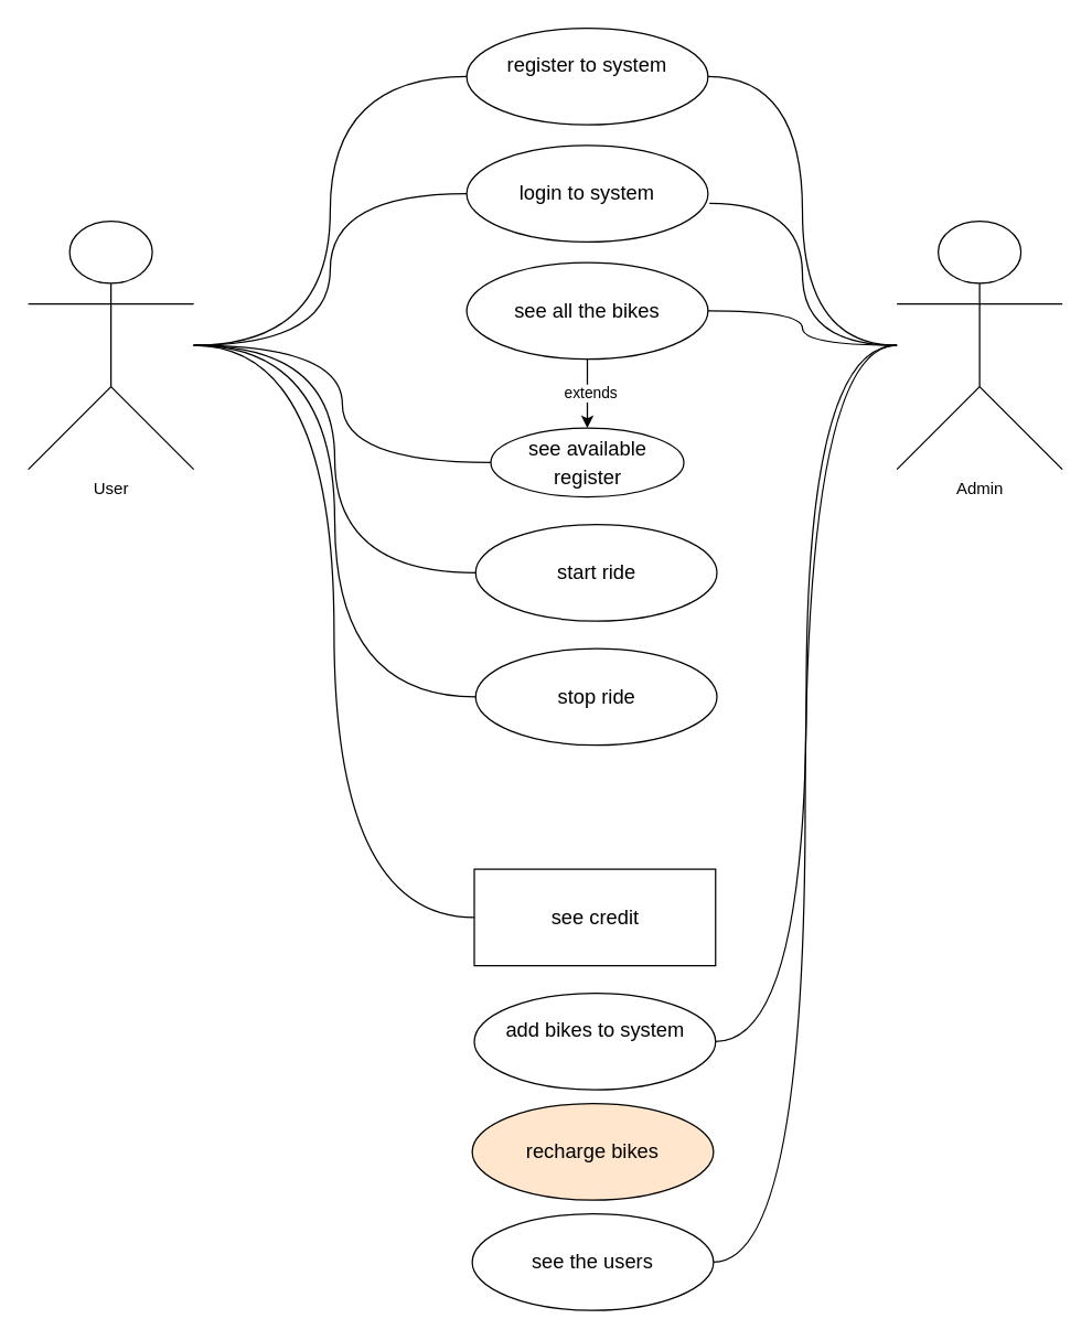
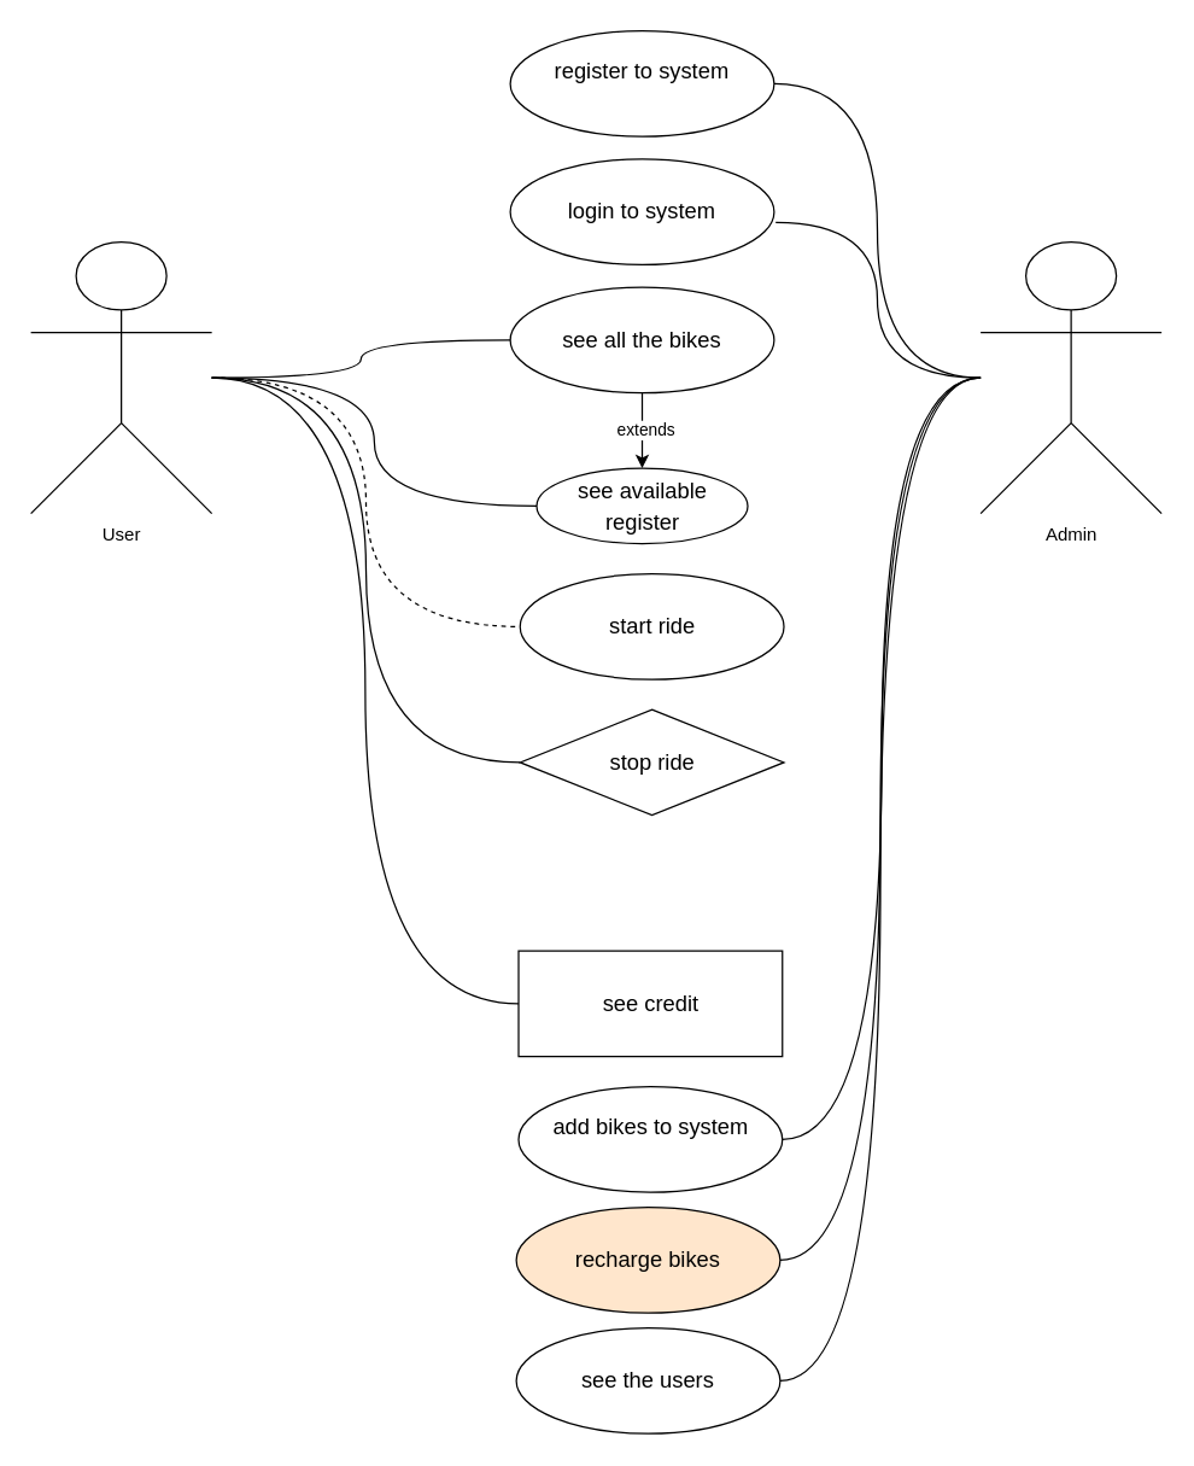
- <mxCell id="2" style="edgeStyle=orthogonalEdgeStyle;rounded=0;orthogonalLoop=1;jettySize=auto;html=1;entryX=0;entryY=0.5;entryDx=0;entryDy=0;endArrow=none;endFill=0;curved=1;" parent="1" source="8" target="14" edge="1"><mxGeometry relative="1" as="geometry" /></mxCell>
- <mxCell id="3" style="edgeStyle=orthogonalEdgeStyle;rounded=0;orthogonalLoop=1;jettySize=auto;html=1;entryX=0;entryY=0.5;entryDx=0;entryDy=0;endArrow=none;endFill=0;curved=1;" parent="1" source="8" target="15" edge="1"><mxGeometry relative="1" as="geometry" /></mxCell>
+ <mxCell id="3" style="edgeStyle=orthogonalEdgeStyle;rounded=0;orthogonalLoop=1;jettySize=auto;html=1;endArrow=none;endFill=0;curved=1;" parent="1" source="8" target="18" edge="1"><mxGeometry relative="1" as="geometry" /></mxCell>
- <mxCell id="10" style="edgeStyle=orthogonalEdgeStyle;rounded=0;orthogonalLoop=1;jettySize=auto;html=1;curved=1;endArrow=none;endFill=0;" parent="1" source="13" target="18" edge="1"><mxGeometry relative="1" as="geometry" /></mxCell>
+ <mxCell id="10" style="edgeStyle=orthogonalEdgeStyle;rounded=0;orthogonalLoop=1;jettySize=auto;html=1;entryX=1;entryY=0.5;entryDx=0;entryDy=0;curved=1;endArrow=none;endFill=0;" parent="1" source="13" target="21" edge="1"><mxGeometry relative="1" as="geometry" /></mxCell>
- <mxCell id="5" style="edgeStyle=orthogonalEdgeStyle;rounded=0;orthogonalLoop=1;jettySize=auto;html=1;entryX=0;entryY=0.5;entryDx=0;entryDy=0;endArrow=none;endFill=0;curved=1;" parent="1" source="8" target="23" edge="1"><mxGeometry relative="1" as="geometry" /></mxCell>
+ <mxCell id="5" style="edgeStyle=orthogonalEdgeStyle;rounded=0;orthogonalLoop=1;jettySize=auto;html=1;entryX=0;entryY=0.5;entryDx=0;entryDy=0;endArrow=none;endFill=0;curved=1;dashed=1;" parent="1" source="8" target="23" edge="1"><mxGeometry relative="1" as="geometry" /></mxCell>
- <mxCell id="24" value="&lt;span style=&quot;font-size: 14.667px; white-space-collapse: preserve;&quot; id=&quot;docs-internal-guid-56142e82-7fff-e0bf-c8f7-7ab0e00c2423&quot;&gt;&lt;p style=&quot;line-height:1.38;margin-top:0pt;margin-bottom:0pt;&quot; dir=&quot;ltr&quot;&gt;&lt;font face=&quot;Arial, sans-serif&quot;&gt;stop ride&lt;/font&gt;&lt;/p&gt;&lt;/span&gt;" style="ellipse;whiteSpace=wrap;html=1;" parent="1" vertex="1"><mxGeometry x="344.5" y="470" width="175" height="70" as="geometry" /></mxCell>
+ <mxCell id="24" value="&lt;span style=&quot;font-size: 14.667px; white-space-collapse: preserve;&quot; id=&quot;docs-internal-guid-56142e82-7fff-e0bf-c8f7-7ab0e00c2423&quot;&gt;&lt;p style=&quot;line-height:1.38;margin-top:0pt;margin-bottom:0pt;&quot; dir=&quot;ltr&quot;&gt;&lt;font face=&quot;Arial, sans-serif&quot;&gt;stop ride&lt;/font&gt;&lt;/p&gt;&lt;/span&gt;" style="rhombus;whiteSpace=wrap;html=1;" parent="1" vertex="1"><mxGeometry x="344.5" y="470" width="175" height="70" as="geometry" /></mxCell>
